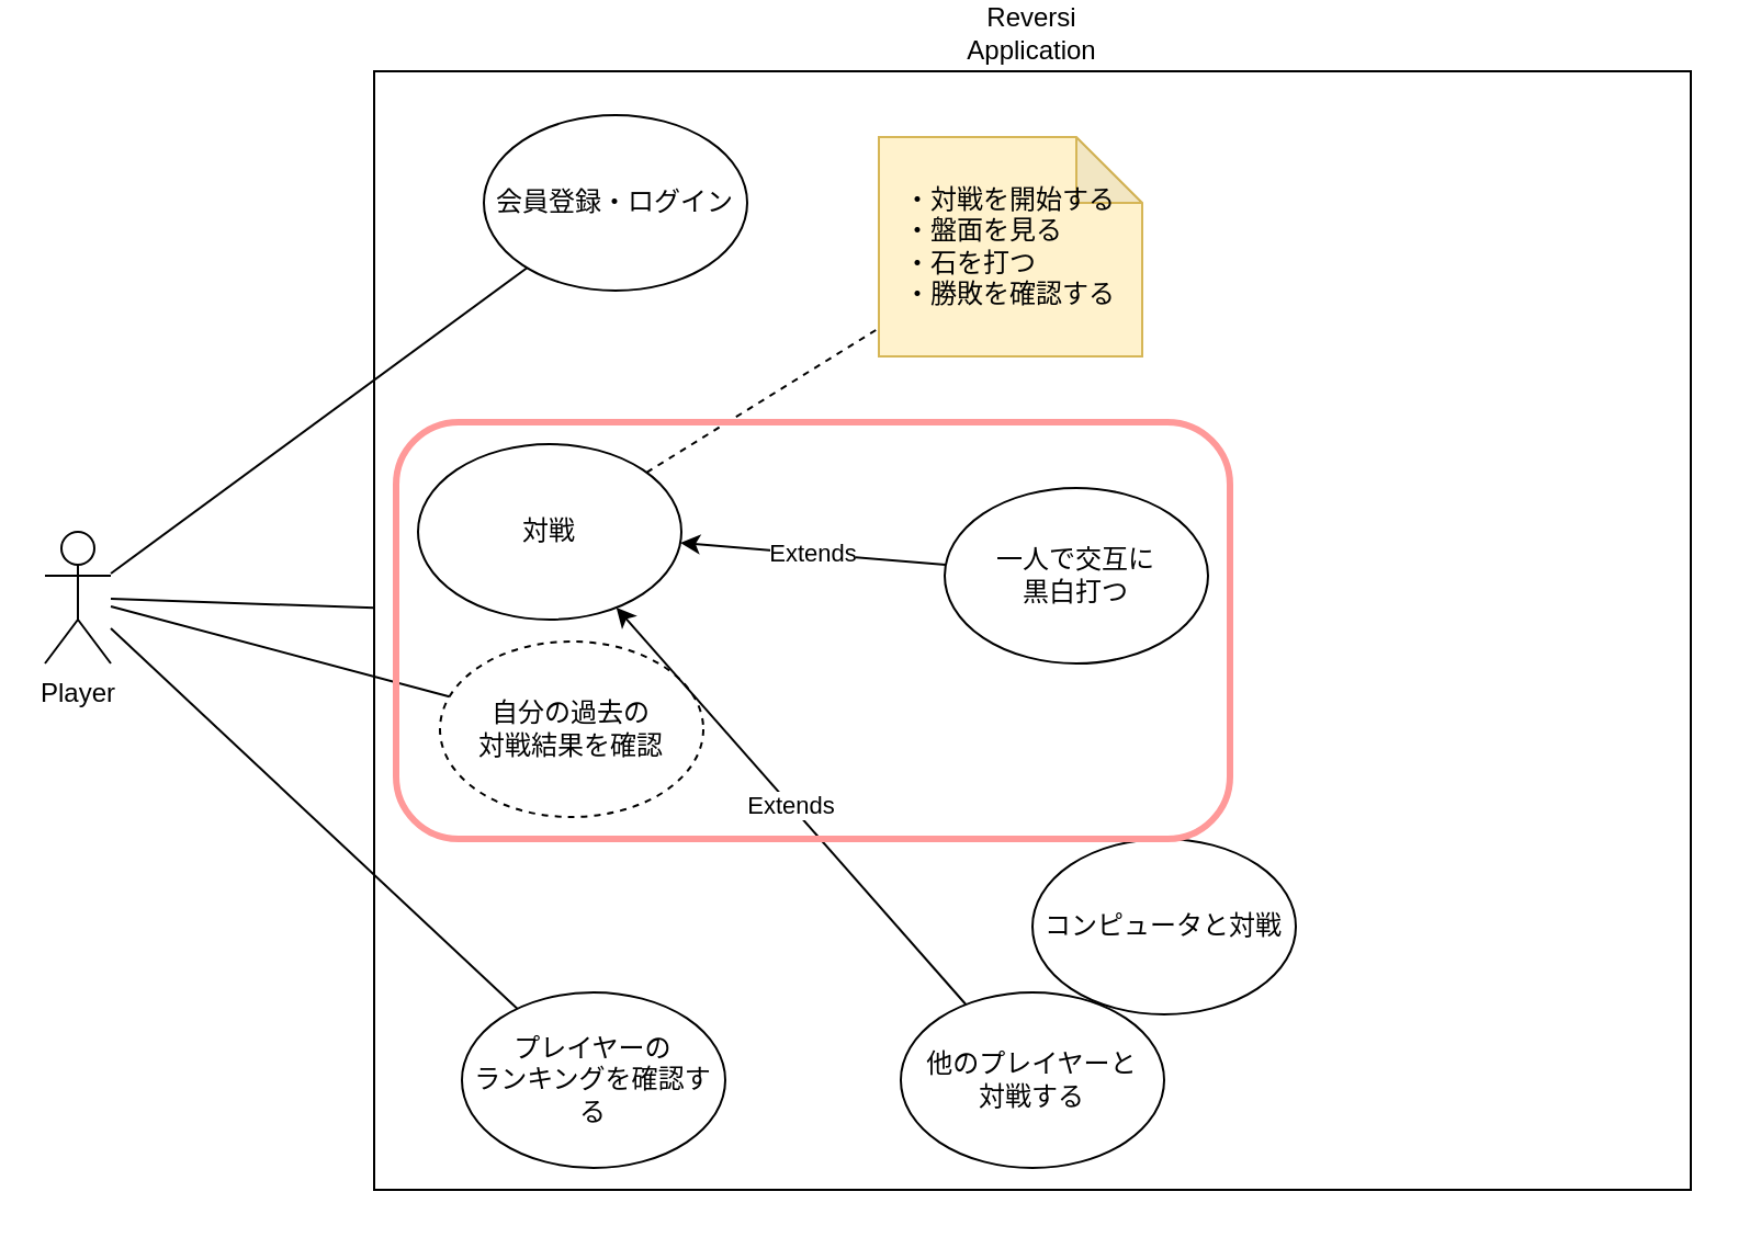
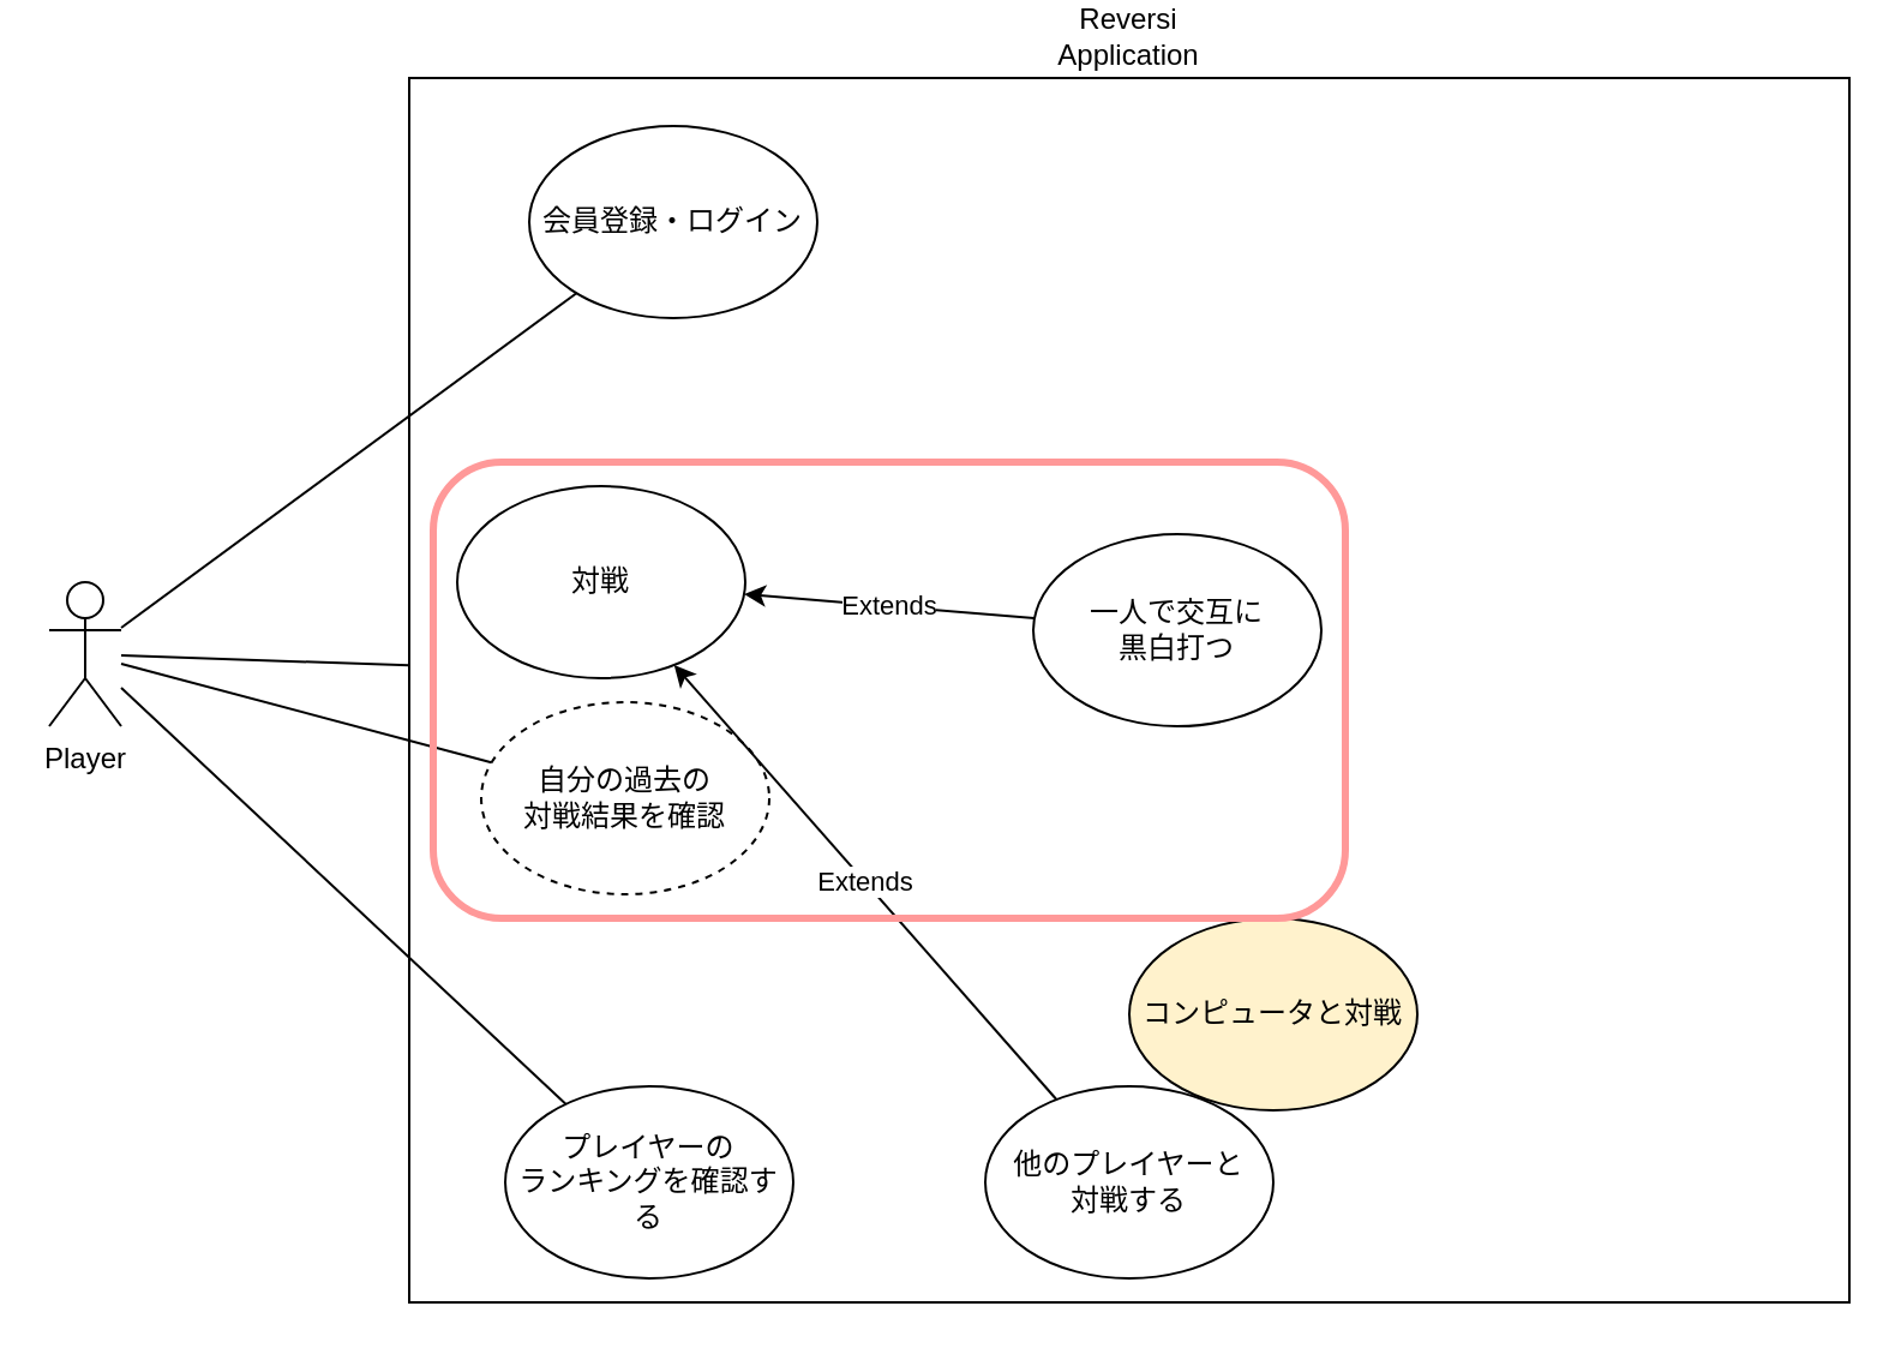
- <mxCell id="6" value="&lt;div style=&quot;text-align: left&quot;&gt;&lt;span&gt;・対戦を開始する&lt;/span&gt;&lt;/div&gt;&lt;div style=&quot;text-align: left&quot;&gt;&lt;span&gt;・盤面を見る&lt;/span&gt;&lt;/div&gt;&lt;div style=&quot;text-align: left&quot;&gt;&lt;span&gt;・石を打つ&lt;/span&gt;&lt;/div&gt;&lt;div style=&quot;text-align: left&quot;&gt;&lt;span&gt;・勝敗を確認する&lt;/span&gt;&lt;/div&gt;" style="shape=note;whiteSpace=wrap;html=1;backgroundOutline=1;darkOpacity=0.05;fillColor=#fff2cc;strokeColor=#d6b656;" vertex="1" parent="1"><mxGeometry x="400" y="50" width="120" height="100" as="geometry" /></mxCell>
- <mxCell id="7" value="" style="endArrow=none;dashed=1;html=1;" edge="1" parent="1" source="4" target="6"><mxGeometry width="50" height="50" relative="1" as="geometry"><mxPoint x="300" y="220" as="sourcePoint" /><mxPoint x="350" y="170" as="targetPoint" /></mxGeometry></mxCell>
- <mxCell id="11" value="コンピュータと対戦" style="ellipse;whiteSpace=wrap;html=1;" vertex="1" parent="1"><mxGeometry x="470" y="370" width="120" height="80" as="geometry" /></mxCell>
+ <mxCell id="11" value="コンピュータと対戦" style="ellipse;whiteSpace=wrap;html=1;fillColor=#fff2cc;" vertex="1" parent="1"><mxGeometry x="470" y="370" width="120" height="80" as="geometry" /></mxCell>
